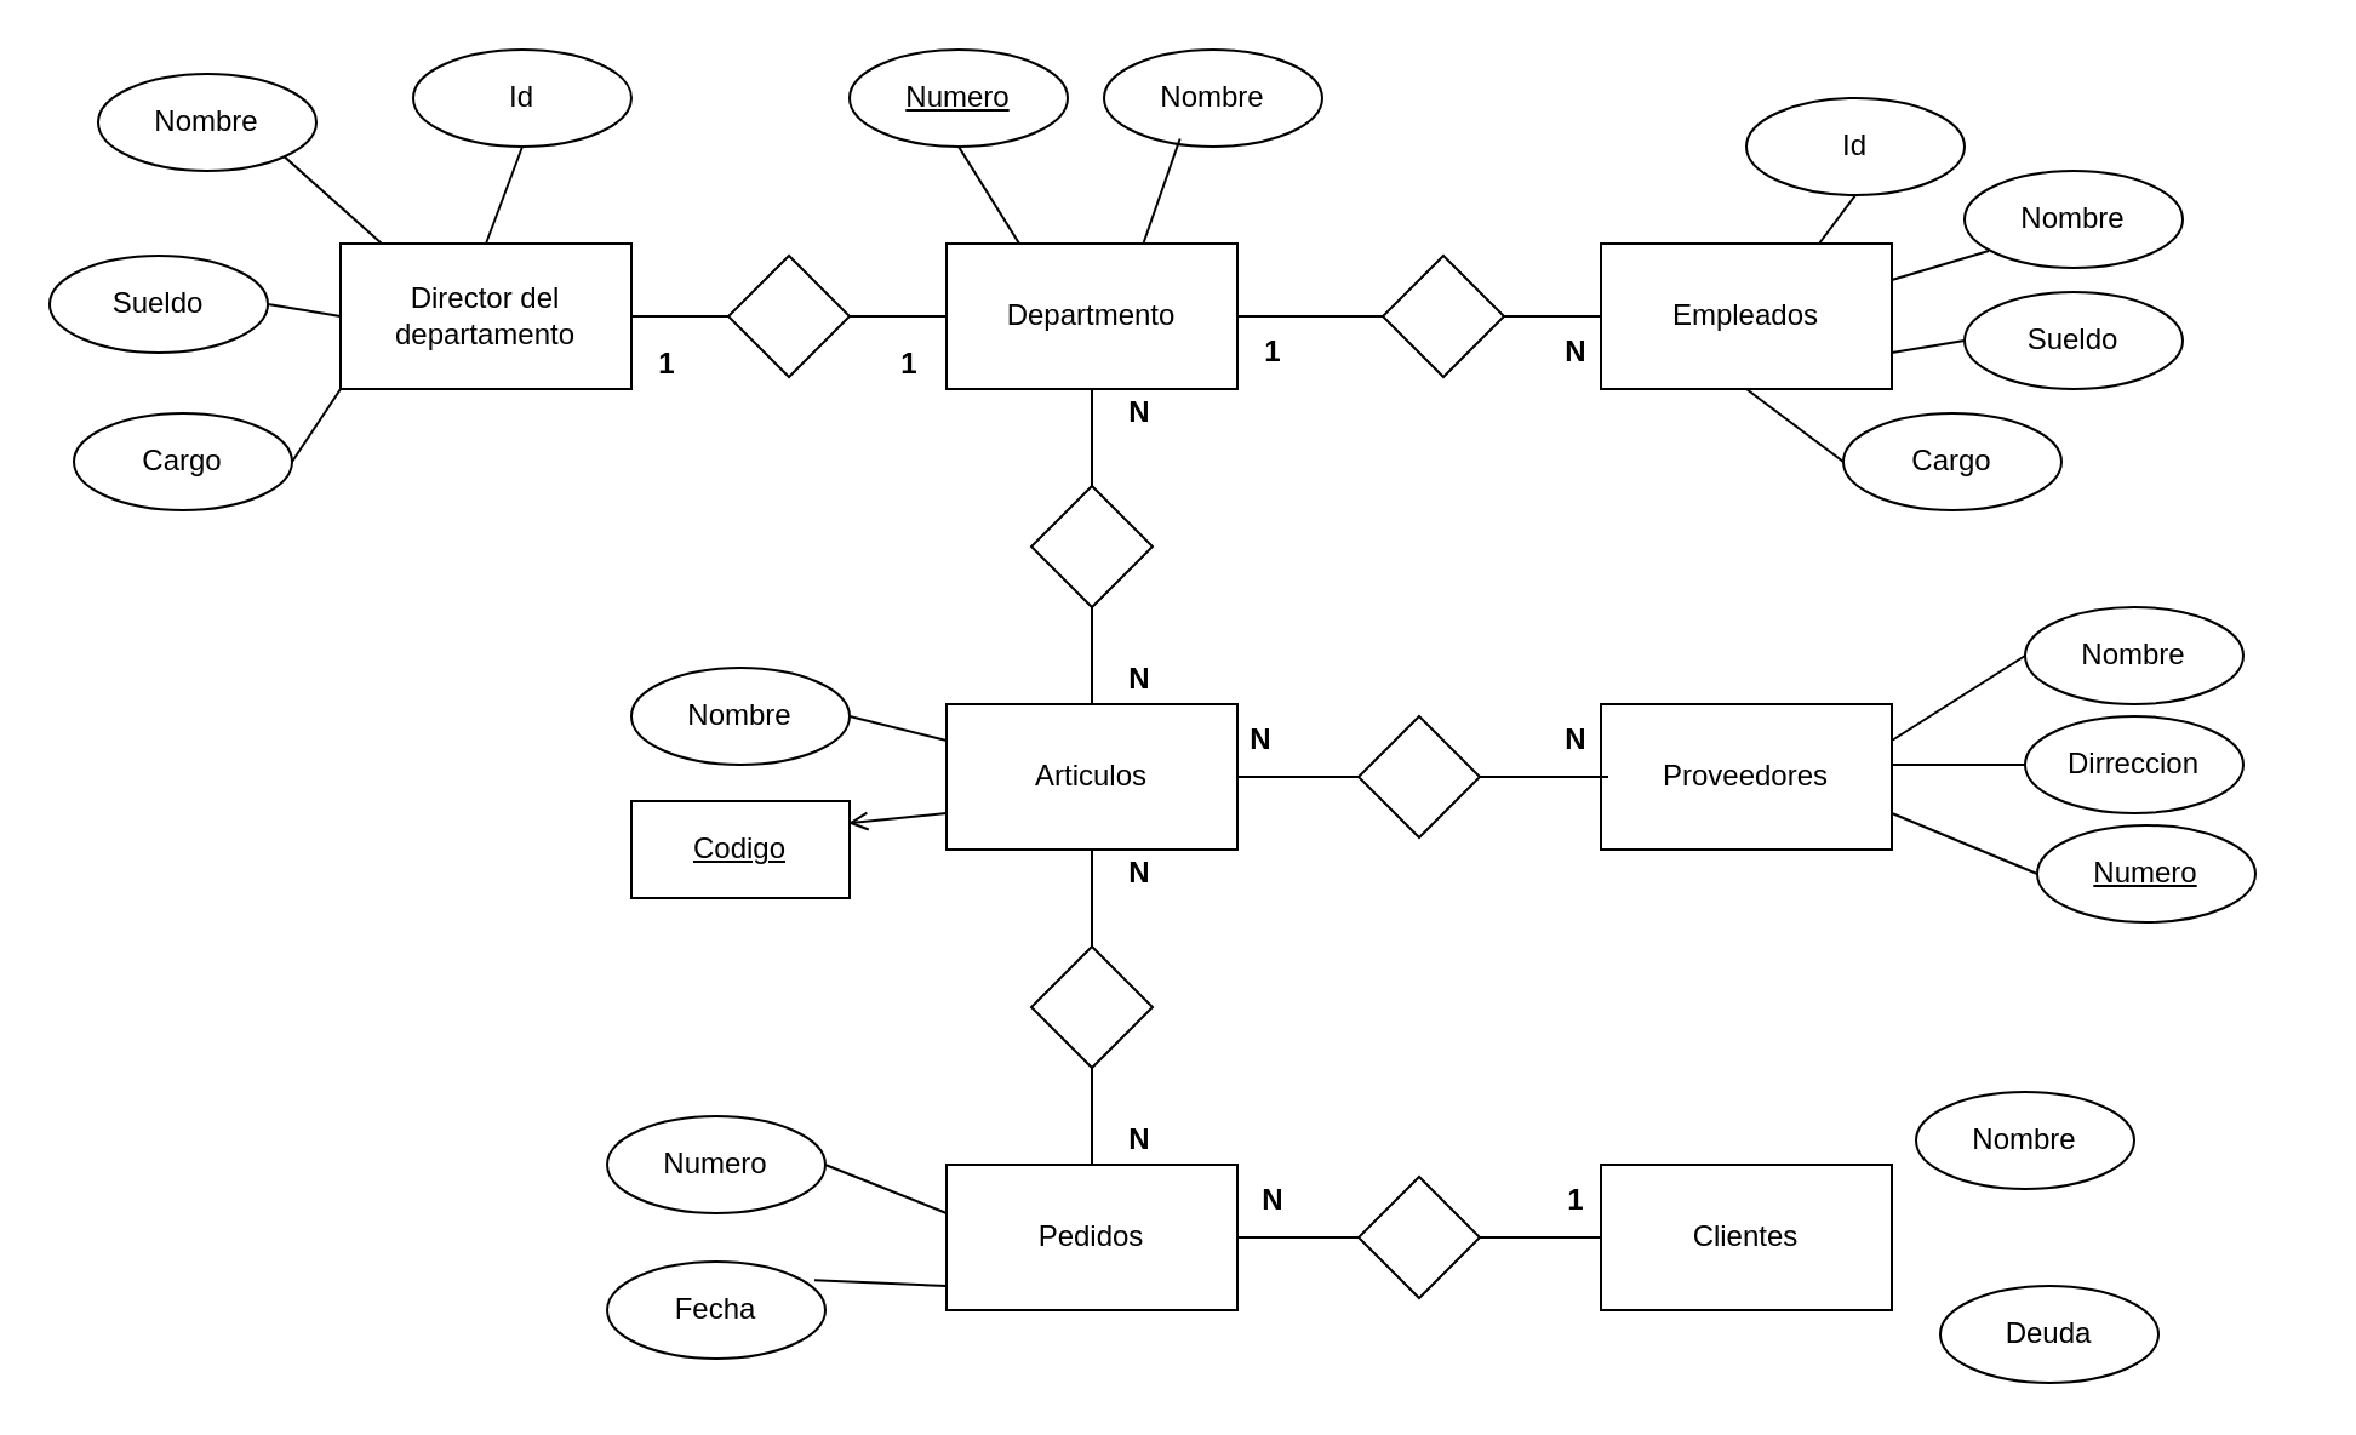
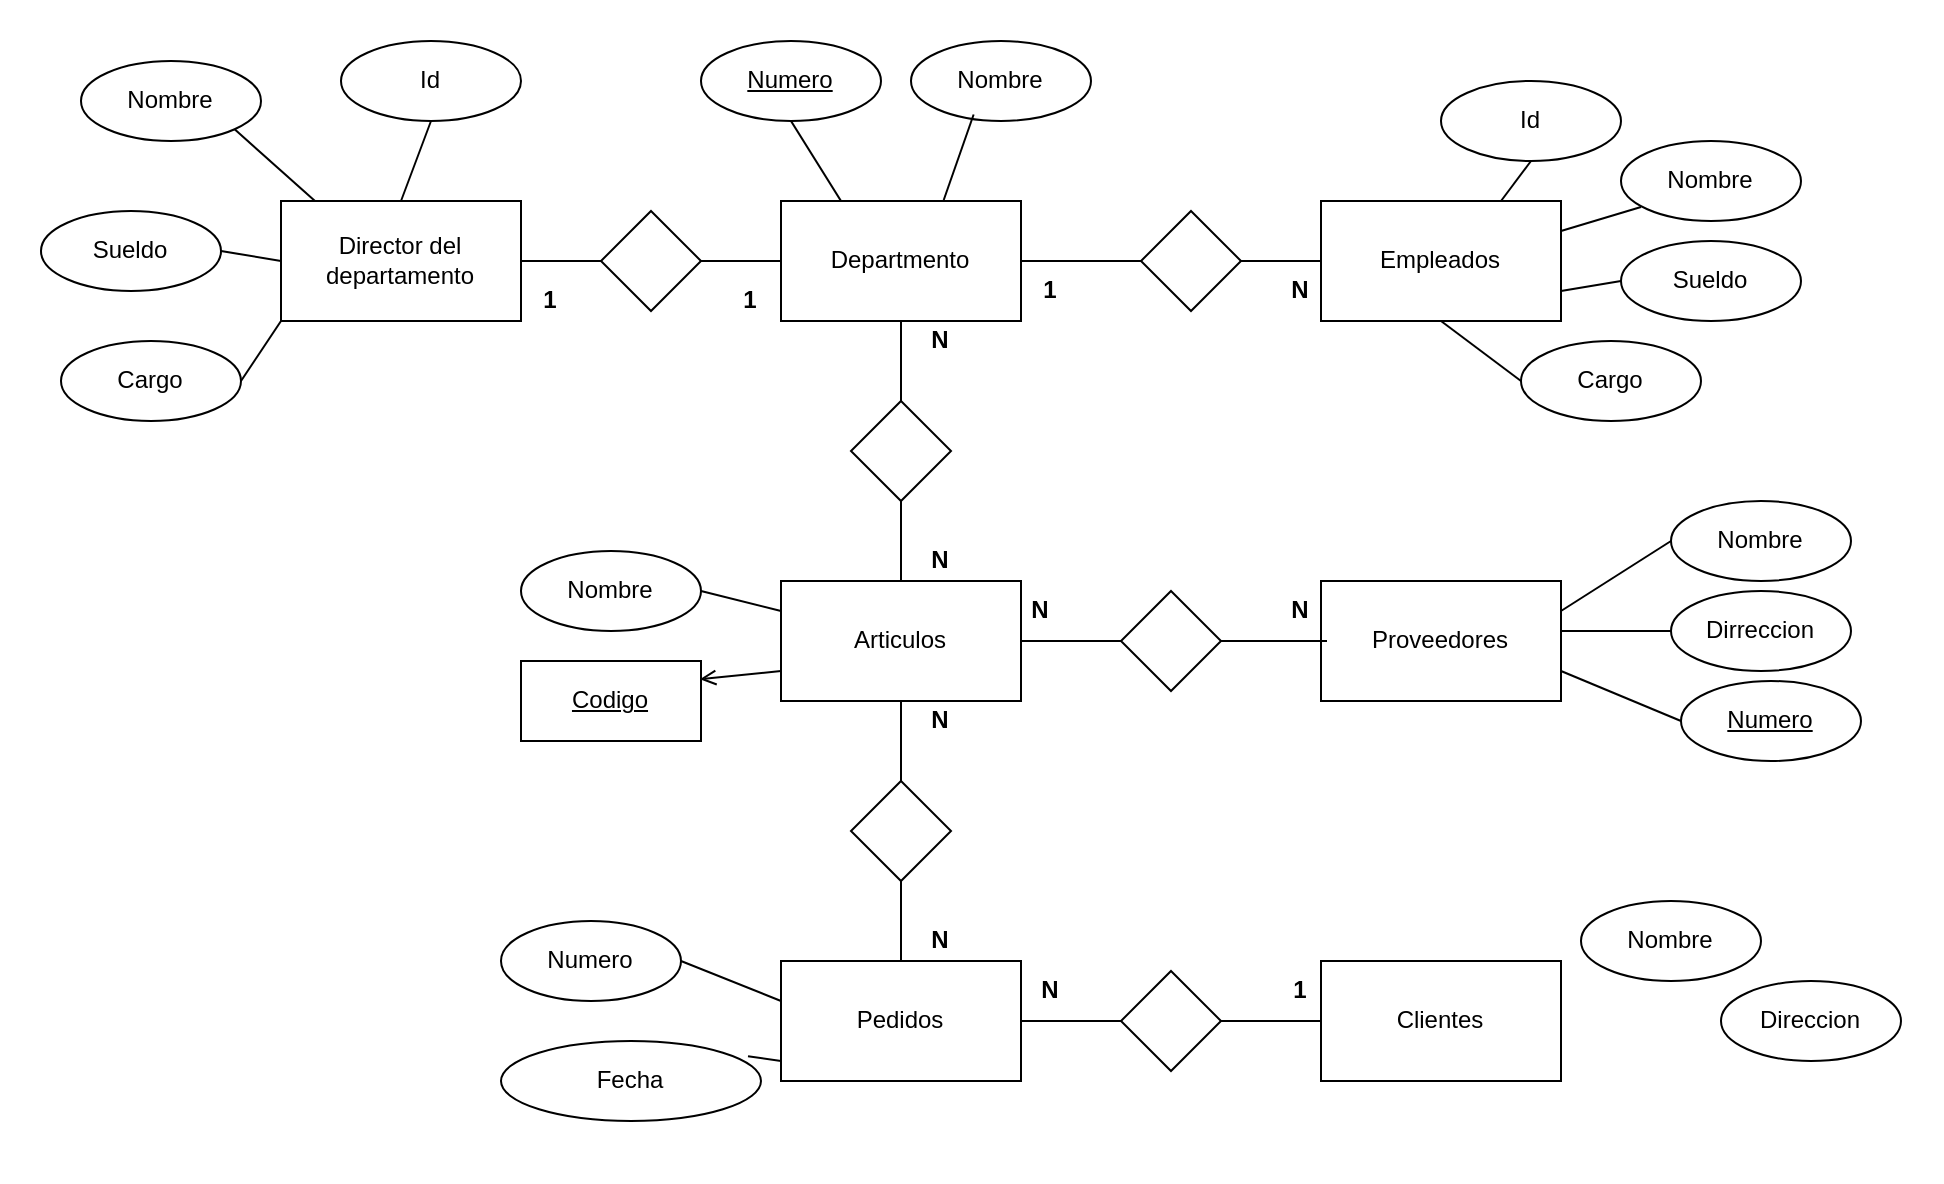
+ <mxCell id="70" value="Direccion" style="ellipse;whiteSpace=wrap;html=1;" vertex="1" parent="1"><mxGeometry x="860" y="490" width="90" height="40" as="geometry" /></mxCell>
- <mxCell id="73" value="Fecha" style="ellipse;whiteSpace=wrap;html=1;" vertex="1" parent="1"><mxGeometry x="250" y="520" width="90" height="40" as="geometry" /></mxCell>
+ <mxCell id="73" value="Fecha" style="ellipse;whiteSpace=wrap;html=1;" vertex="1" parent="1"><mxGeometry x="250" y="520" width="130" height="40" as="geometry" /></mxCell>
- <mxCell id="71" value="Deuda" style="ellipse;whiteSpace=wrap;html=1;" vertex="1" parent="1"><mxGeometry x="800" y="530" width="90" height="40" as="geometry" /></mxCell>
